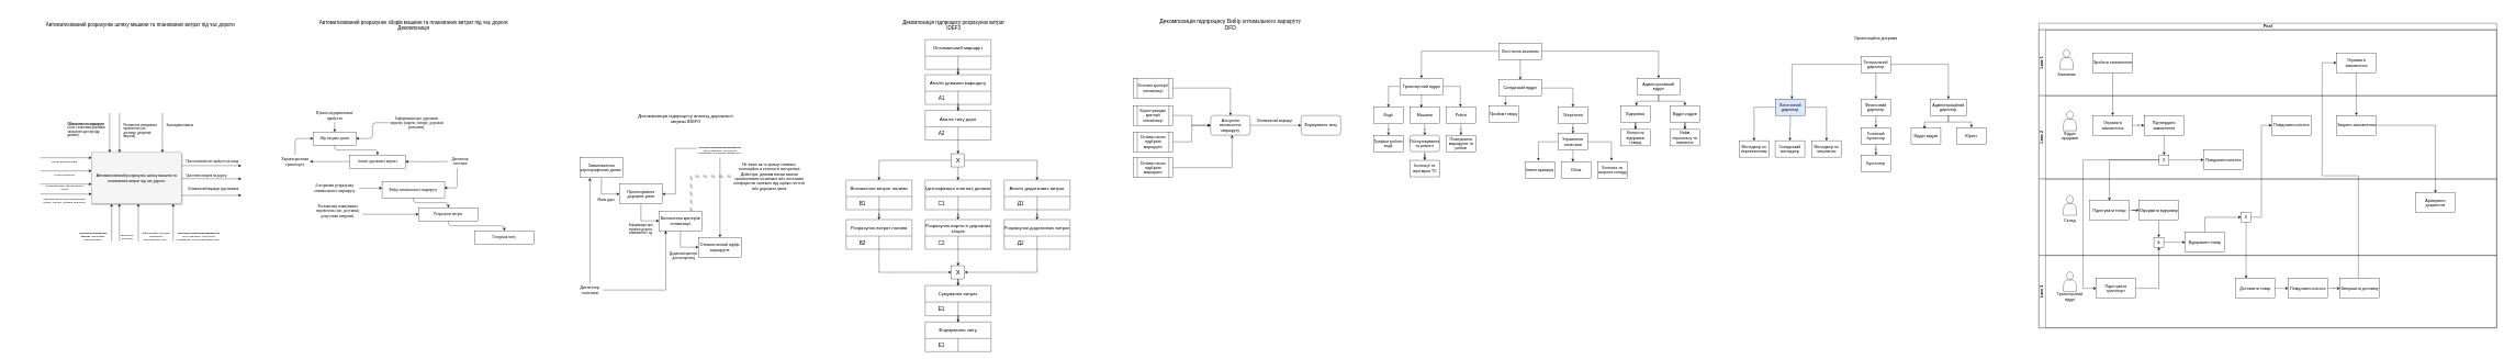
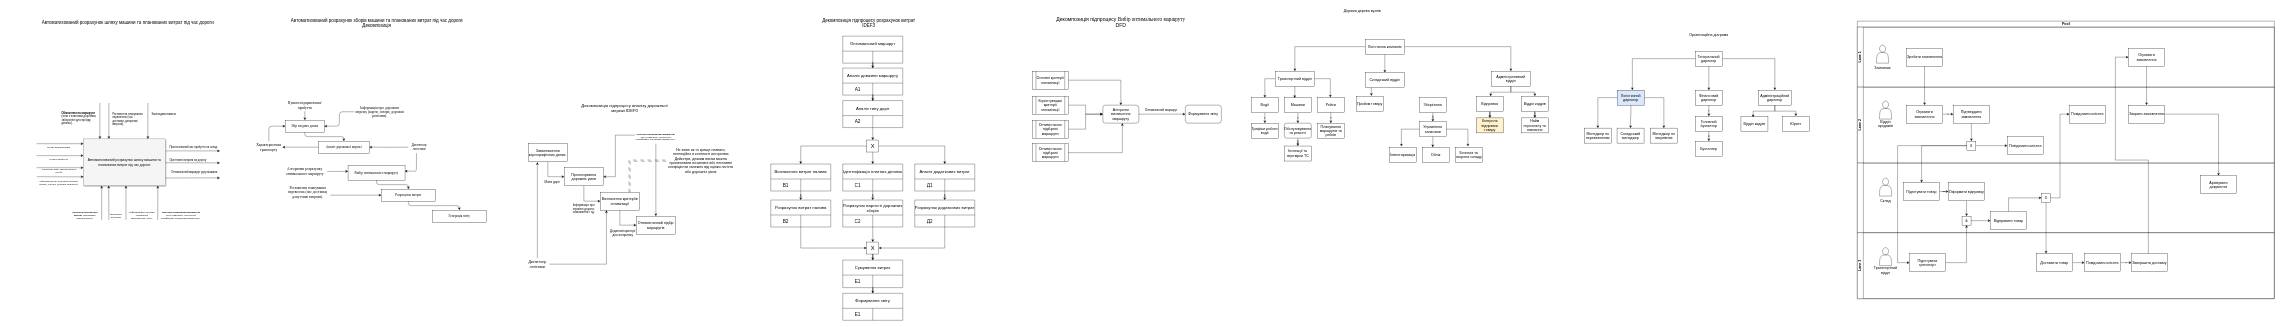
+ <mxCell id="152" value="Діграма дерева вузлів" style="text;html=1;align=center;verticalAlign=middle;whiteSpace=wrap;rounded=0;" vertex="1" parent="1"><mxGeometry x="4455" y="20" width="170" height="30" as="geometry" /></mxCell>
- <mxCell id="155" style="edgeStyle=orthogonalEdgeStyle;rounded=0;orthogonalLoop=1;jettySize=auto;html=1;entryX=0.5;entryY=0;entryDx=0;entryDy=0;" edge="1" parent="1" source="156" target="167"><mxGeometry relative="1" as="geometry" /></mxCell>
- <mxCell id="181" value="Контроль відправки товару" style="rounded=0;whiteSpace=wrap;html=1;" vertex="1" parent="1"><mxGeometry x="4920" y="392.5" width="90" height="50" as="geometry" /></mxCell>
+ <mxCell id="181" value="Контроль відправки товару" style="rounded=0;whiteSpace=wrap;html=1;fillColor=#fff2cc;" vertex="1" parent="1"><mxGeometry x="4920" y="392.5" width="90" height="50" as="geometry" /></mxCell>
